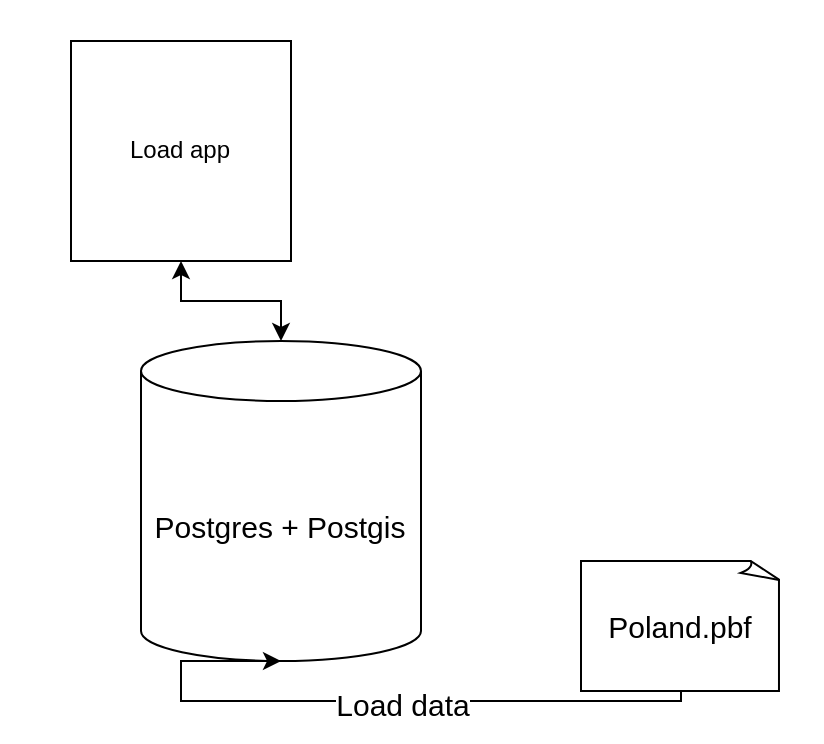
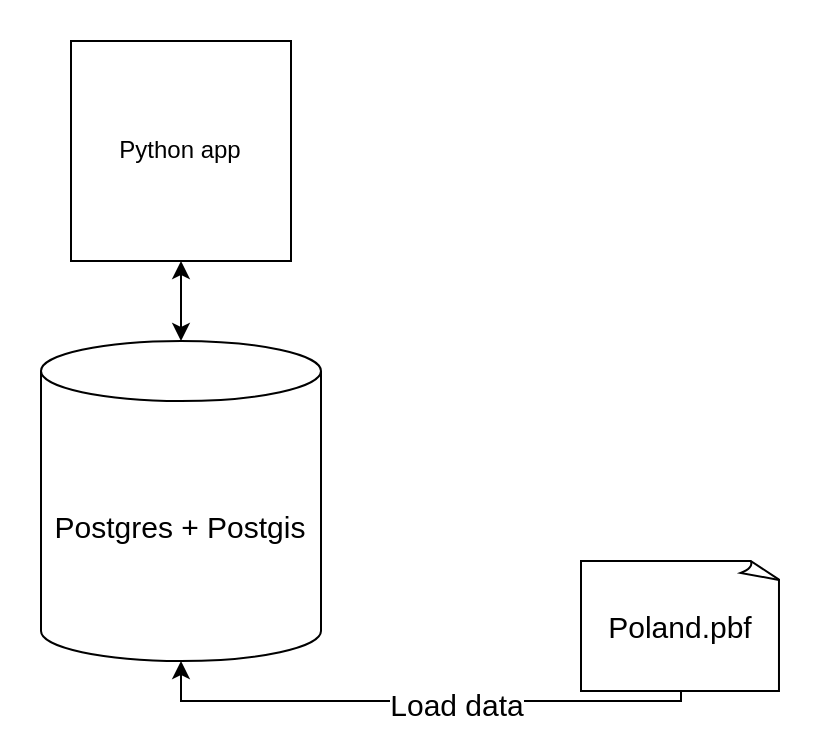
- <mxCell id="6" value="Load app" style="whiteSpace=wrap;html=1;aspect=fixed;" parent="1" vertex="1"><mxGeometry x="35" y="20" width="110" height="110" as="geometry" /></mxCell>
+ <mxCell id="6" value="Python app" style="whiteSpace=wrap;html=1;aspect=fixed;" parent="1" vertex="1"><mxGeometry x="35" y="20" width="110" height="110" as="geometry" /></mxCell>
- <mxCell id="2" value="Postgres + Postgis" style="shape=cylinder3;whiteSpace=wrap;html=1;boundedLbl=1;backgroundOutline=1;size=15;fontSize=15;" parent="1" vertex="1"><mxGeometry x="70" y="170" width="140" height="160" as="geometry" /></mxCell>
+ <mxCell id="2" value="Postgres + Postgis" style="shape=cylinder3;whiteSpace=wrap;html=1;boundedLbl=1;backgroundOutline=1;size=15;fontSize=15;" parent="1" vertex="1"><mxGeometry x="20" y="170" width="140" height="160" as="geometry" /></mxCell>
